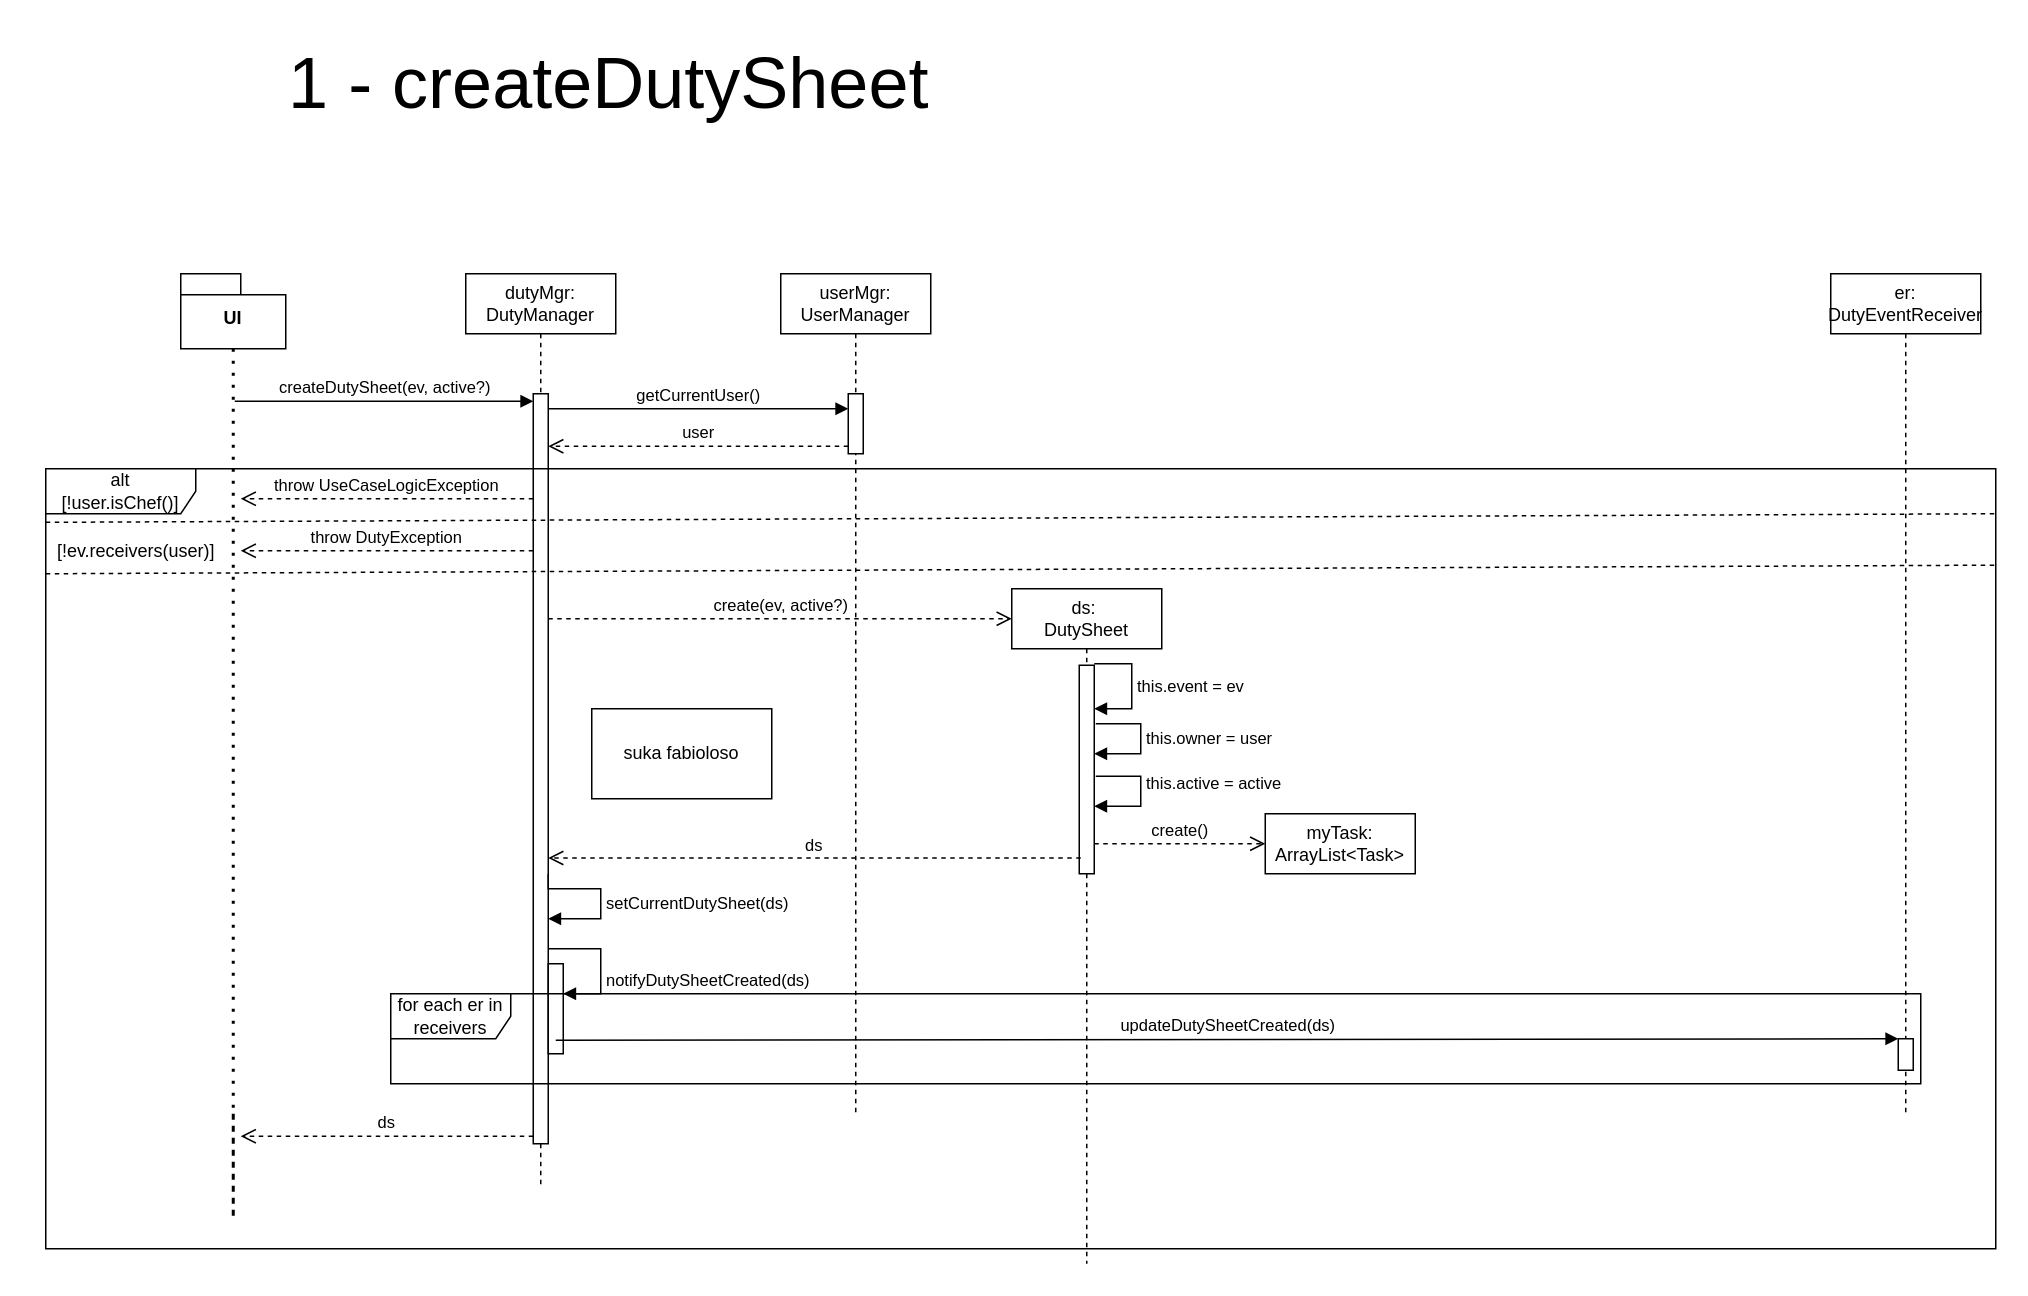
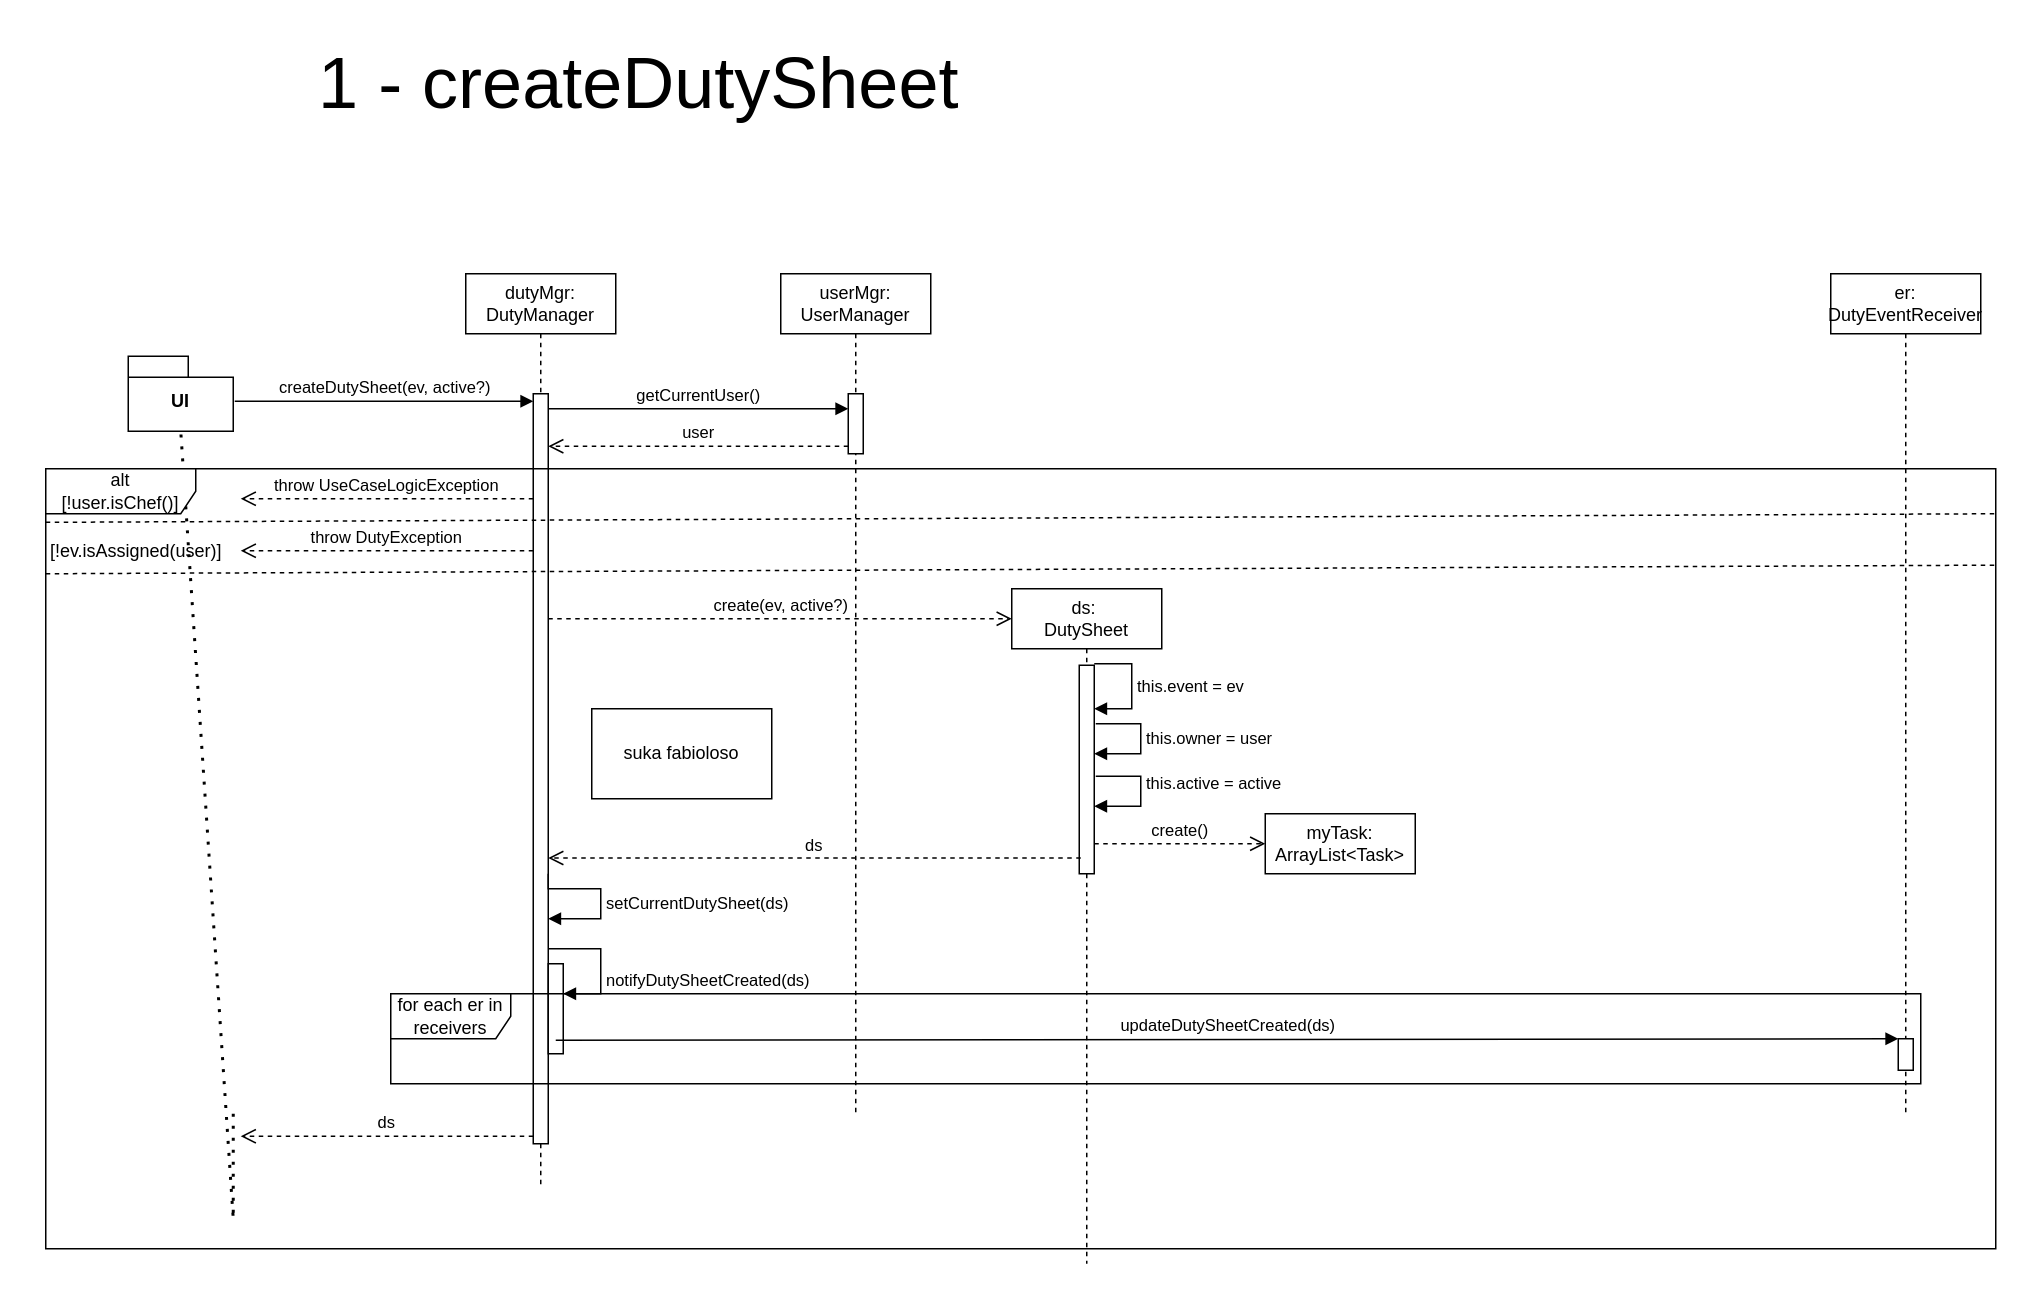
- <mxCell id="2" value="&lt;font style=&quot;font-size: 48px;&quot;&gt;1 - createDutySheet&lt;/font&gt;" style="text;html=1;align=center;verticalAlign=middle;resizable=0;points=[];autosize=1;strokeColor=none;fillColor=none;" vertex="1" parent="1"><mxGeometry x="180" y="20" width="450" height="70" as="geometry" /></mxCell>
+ <mxCell id="2" value="&lt;font style=&quot;font-size: 48px;&quot;&gt;1 - createDutySheet&lt;/font&gt;" style="text;html=1;align=center;verticalAlign=middle;resizable=0;points=[];autosize=1;strokeColor=none;fillColor=none;" vertex="1" parent="1"><mxGeometry x="200" y="20" width="450" height="70" as="geometry" /></mxCell>
- <mxCell id="3" value="UI" style="shape=folder;fontStyle=1;spacingTop=10;tabWidth=40;tabHeight=14;tabPosition=left;html=1;whiteSpace=wrap;" vertex="1" parent="1"><mxGeometry x="120" y="182" width="70" height="50" as="geometry" /></mxCell>
+ <mxCell id="3" value="UI" style="shape=folder;fontStyle=1;spacingTop=10;tabWidth=40;tabHeight=14;tabPosition=left;html=1;whiteSpace=wrap;" vertex="1" parent="1"><mxGeometry x="85" y="237" width="70" height="50" as="geometry" /></mxCell>
- <mxCell id="29" value="[!ev.receivers(user)]" style="text;html=1;align=center;verticalAlign=middle;resizable=0;points=[];autosize=1;strokeColor=none;fillColor=none;" vertex="1" parent="1"><mxGeometry x="20" y="352" width="140" height="30" as="geometry" /></mxCell>
+ <mxCell id="29" value="[!ev.isAssigned(user)]" style="text;html=1;align=center;verticalAlign=middle;resizable=0;points=[];autosize=1;strokeColor=none;fillColor=none;" vertex="1" parent="1"><mxGeometry x="20" y="352" width="140" height="30" as="geometry" /></mxCell>
